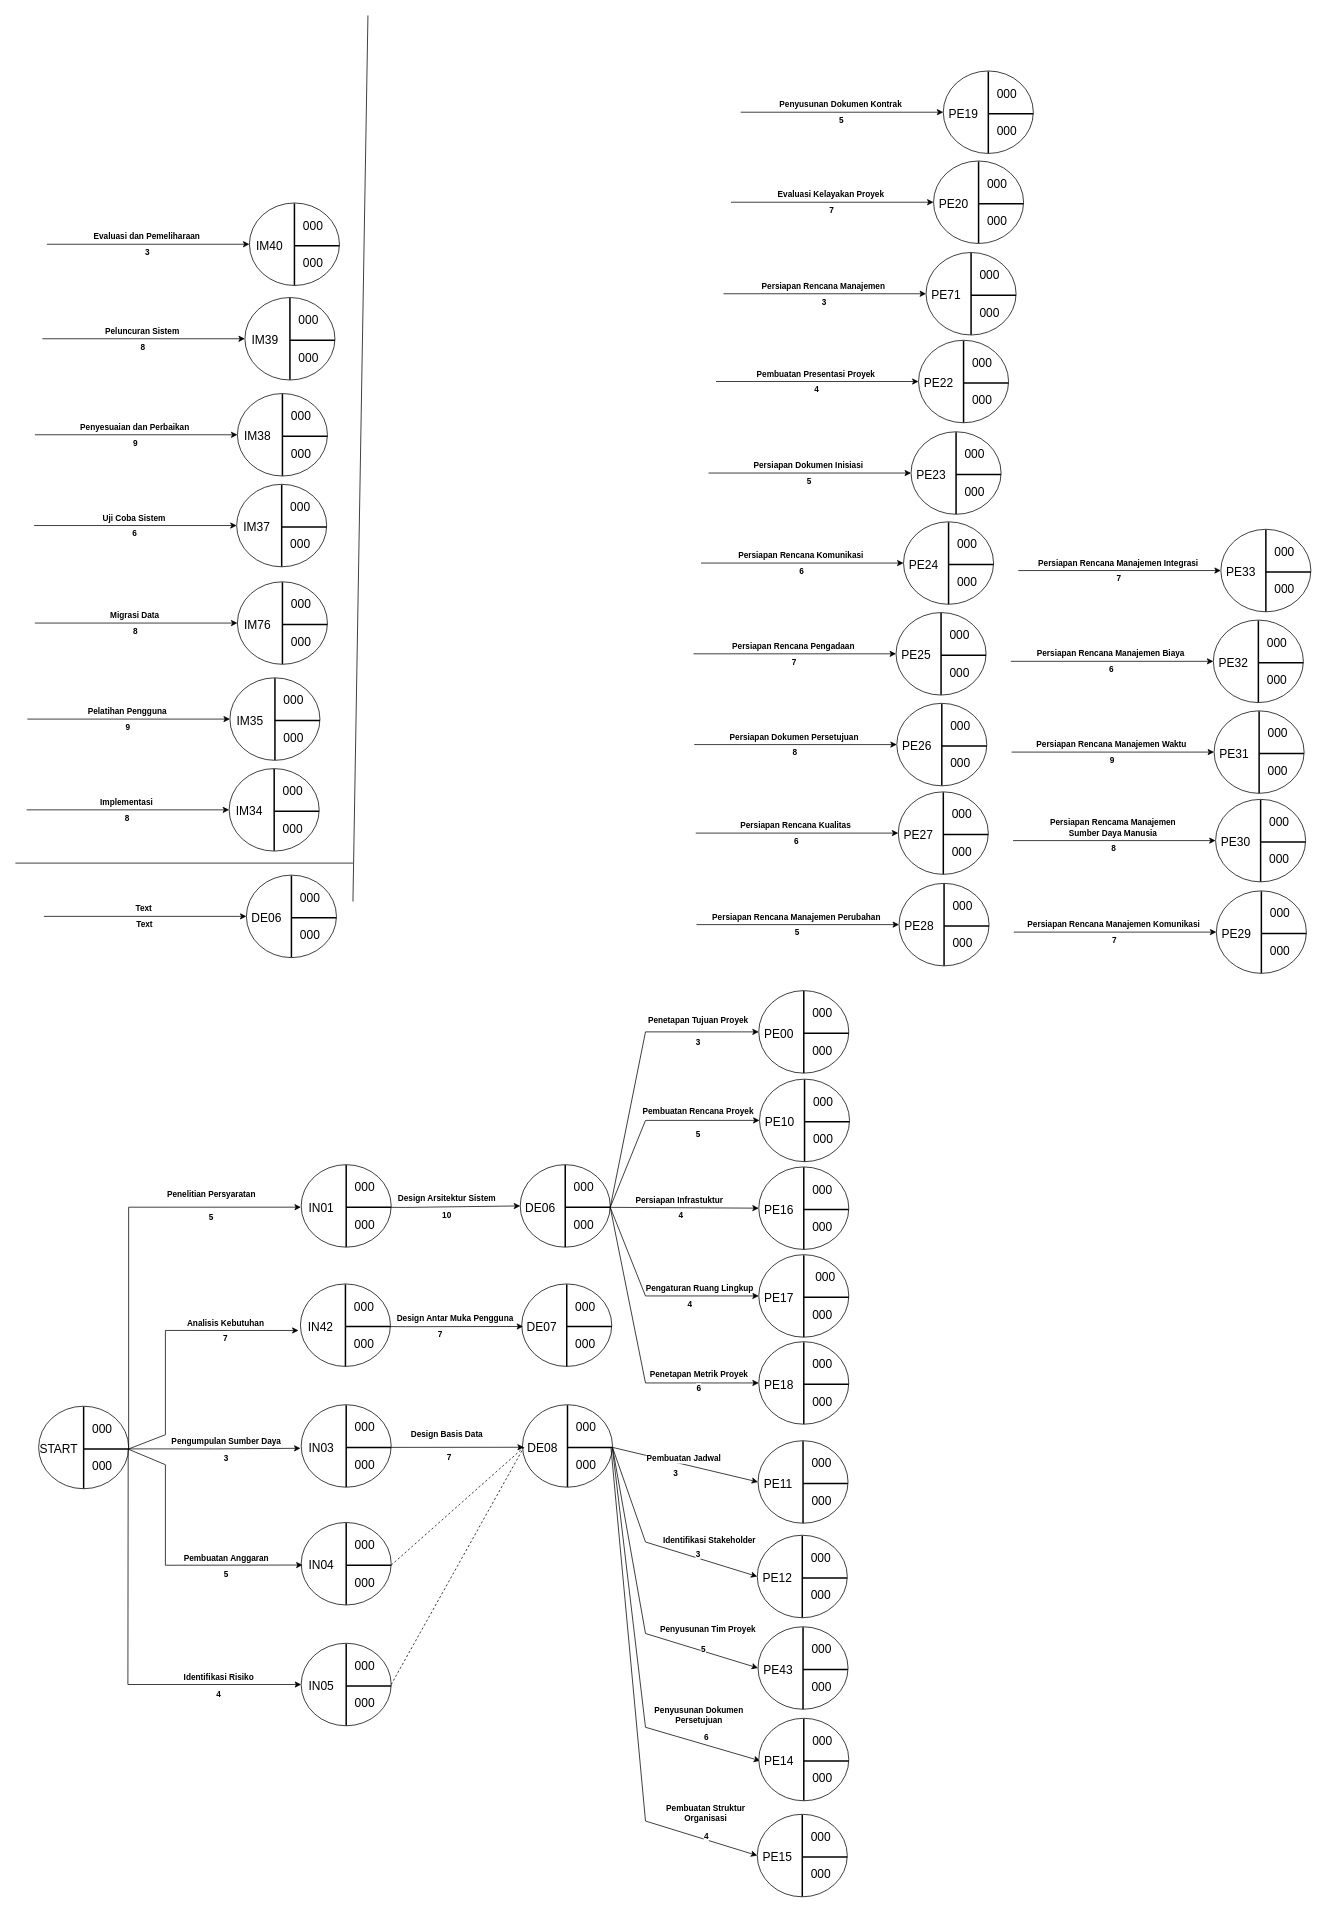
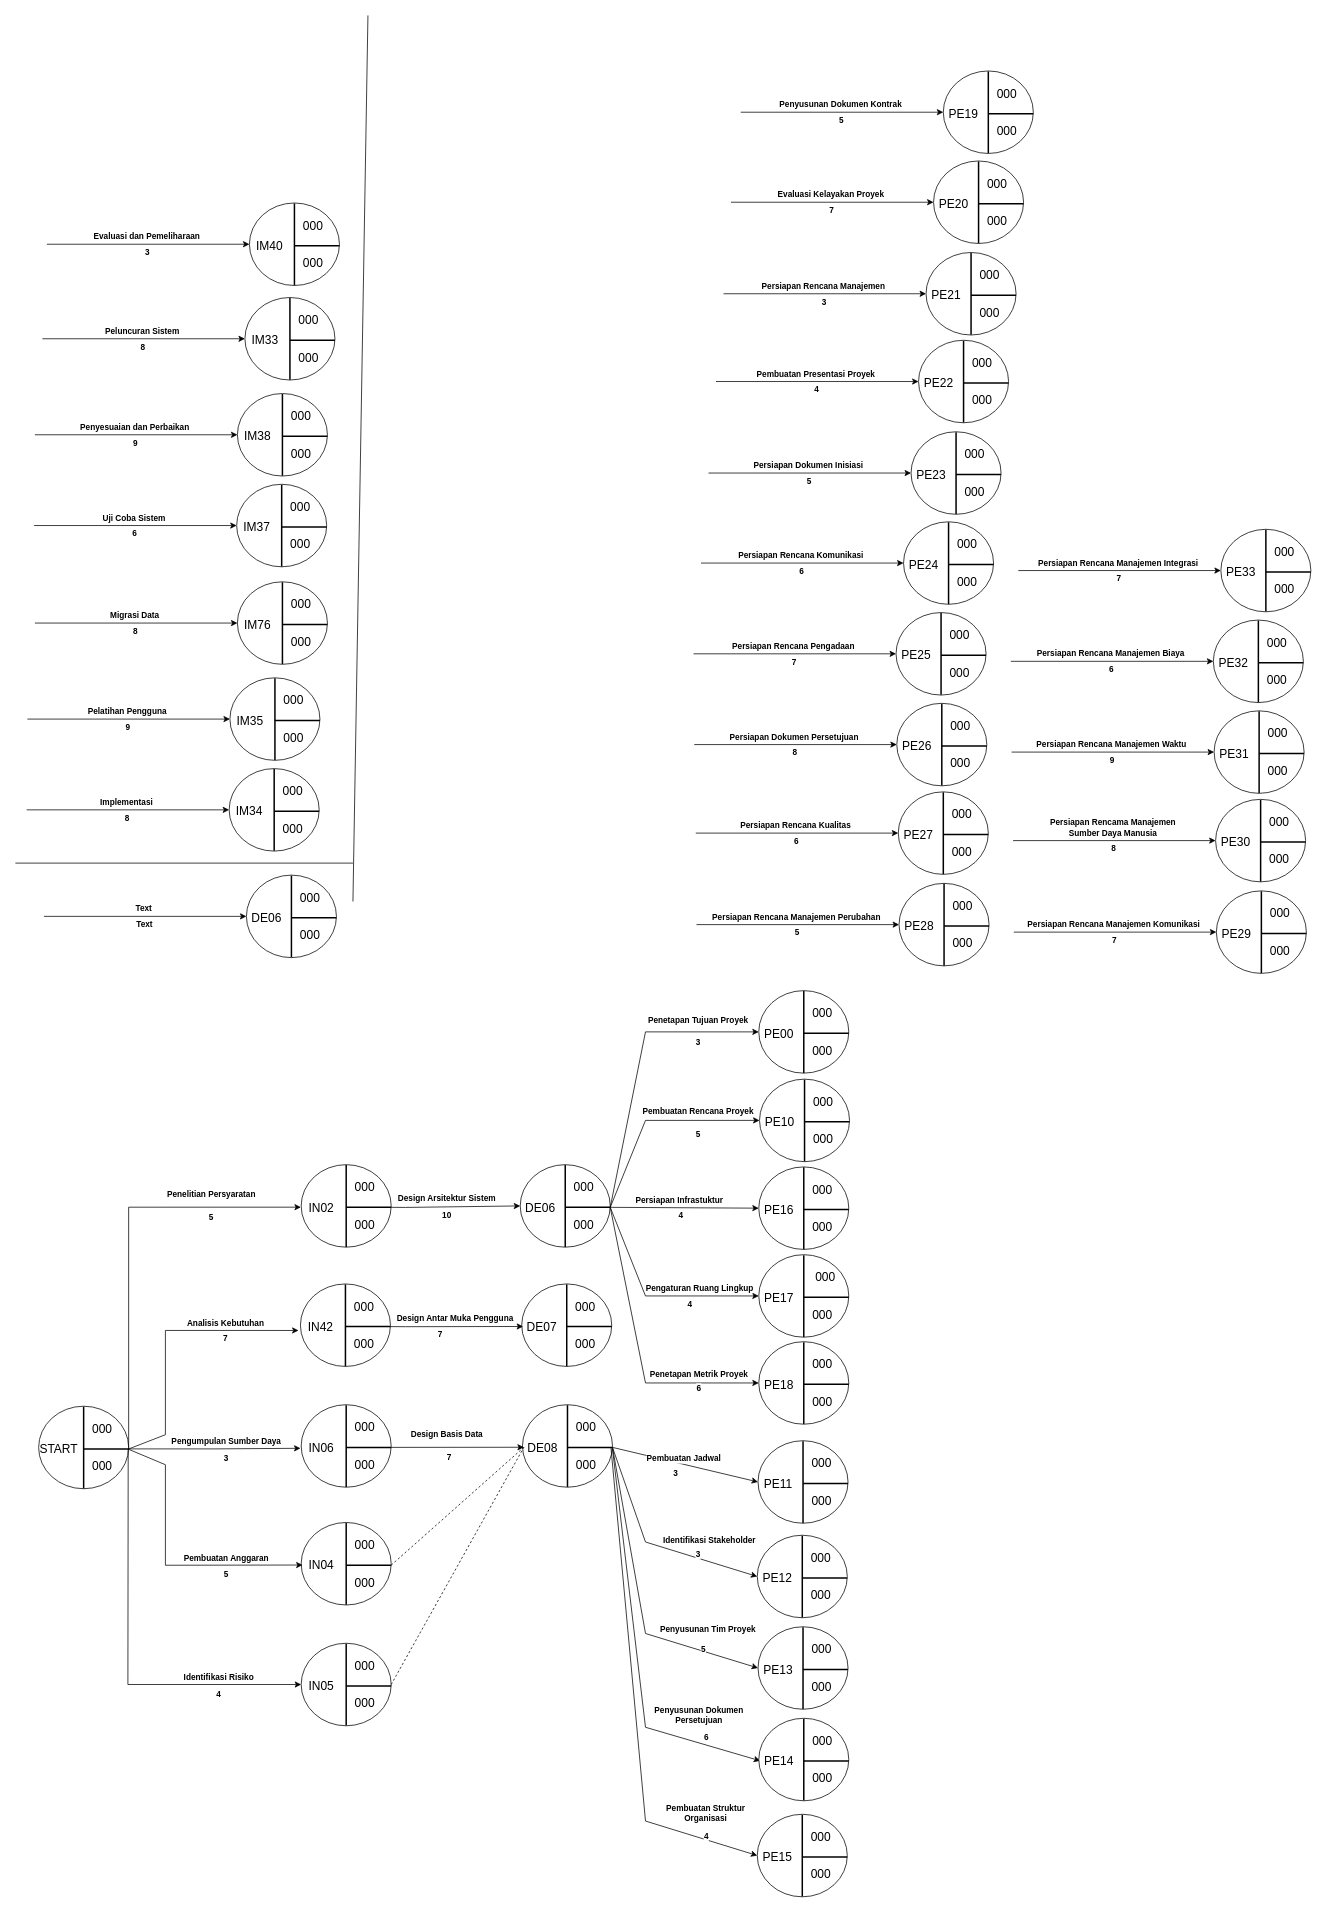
- <mxCell id="305" value="PE71" style="text;strokeColor=none;fillColor=none;html=1;align=center;verticalAlign=middle;whiteSpace=wrap;rounded=0;fontSize=16;" vertex="1" parent="299"><mxGeometry x="1.88" y="31.72" width="50" height="50" as="geometry" /></mxCell>
+ <mxCell id="305" value="PE21" style="text;strokeColor=none;fillColor=none;html=1;align=center;verticalAlign=middle;whiteSpace=wrap;rounded=0;fontSize=16;" vertex="1" parent="299"><mxGeometry x="1.88" y="31.72" width="50" height="50" as="geometry" /></mxCell>
- <mxCell id="448" value="IM39" style="text;strokeColor=none;fillColor=none;html=1;align=center;verticalAlign=middle;whiteSpace=wrap;rounded=0;fontSize=16;" vertex="1" parent="442"><mxGeometry x="1.88" y="31.72" width="50" height="50" as="geometry" /></mxCell>
+ <mxCell id="448" value="IM33" style="text;strokeColor=none;fillColor=none;html=1;align=center;verticalAlign=middle;whiteSpace=wrap;rounded=0;fontSize=16;" vertex="1" parent="442"><mxGeometry x="1.88" y="31.72" width="50" height="50" as="geometry" /></mxCell>
- <mxCell id="17" value="IN01" style="text;strokeColor=none;fillColor=none;html=1;align=center;verticalAlign=middle;whiteSpace=wrap;rounded=0;fontSize=16;" vertex="1" parent="11"><mxGeometry x="1.88" y="31.72" width="50" height="50" as="geometry" /></mxCell>
+ <mxCell id="17" value="IN02" style="text;strokeColor=none;fillColor=none;html=1;align=center;verticalAlign=middle;whiteSpace=wrap;rounded=0;fontSize=16;" vertex="1" parent="11"><mxGeometry x="1.88" y="31.72" width="50" height="50" as="geometry" /></mxCell>
- <mxCell id="28" value="IN03" style="text;strokeColor=none;fillColor=none;html=1;align=center;verticalAlign=middle;whiteSpace=wrap;rounded=0;fontSize=16;" vertex="1" parent="22"><mxGeometry x="1.88" y="31.72" width="50" height="50" as="geometry" /></mxCell>
+ <mxCell id="28" value="IN06" style="text;strokeColor=none;fillColor=none;html=1;align=center;verticalAlign=middle;whiteSpace=wrap;rounded=0;fontSize=16;" vertex="1" parent="22"><mxGeometry x="1.88" y="31.72" width="50" height="50" as="geometry" /></mxCell>
- <mxCell id="162" value="PE43" style="text;strokeColor=none;fillColor=none;html=1;align=center;verticalAlign=middle;whiteSpace=wrap;rounded=0;fontSize=16;" vertex="1" parent="156"><mxGeometry x="1.88" y="31.72" width="50" height="50" as="geometry" /></mxCell>
+ <mxCell id="162" value="PE13" style="text;strokeColor=none;fillColor=none;html=1;align=center;verticalAlign=middle;whiteSpace=wrap;rounded=0;fontSize=16;" vertex="1" parent="156"><mxGeometry x="1.88" y="31.72" width="50" height="50" as="geometry" /></mxCell>
